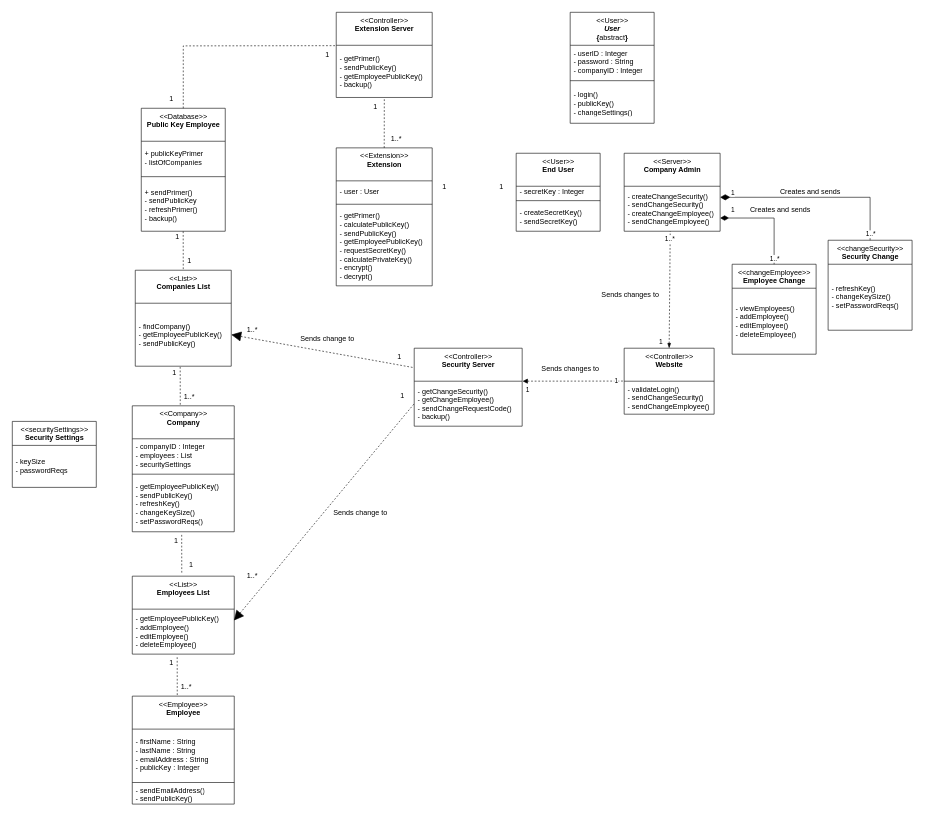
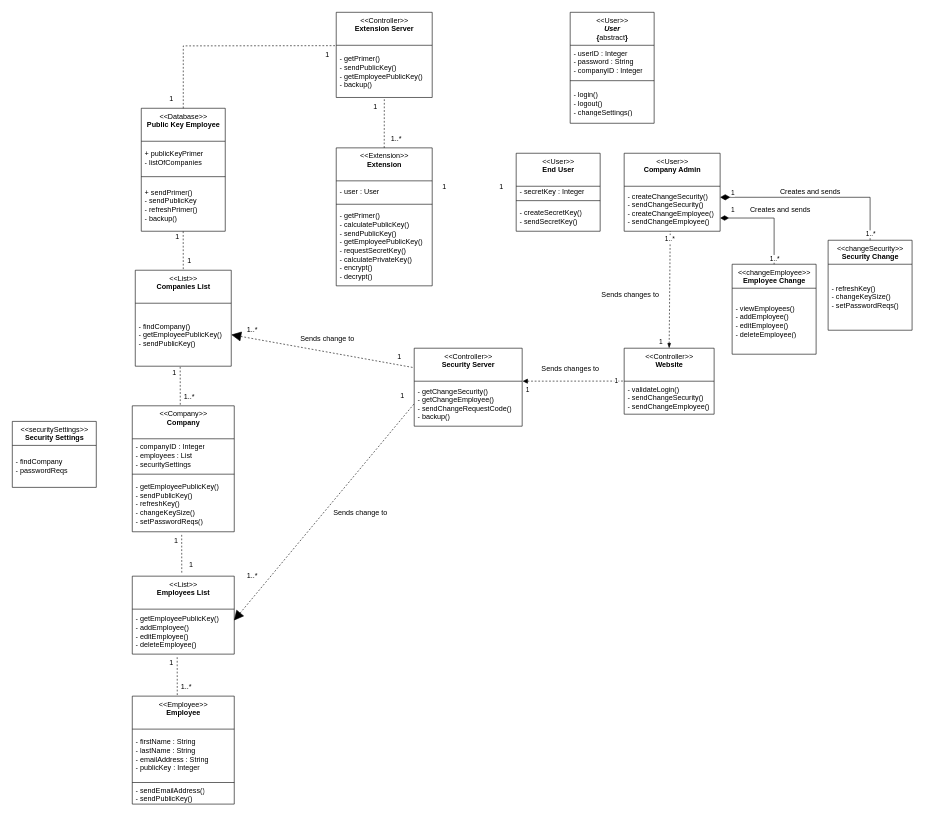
- <mxCell id="9" value="- login()&lt;br&gt;- publicKey()&lt;br&gt;- changeSettings()" style="text;html=1;strokeColor=none;fillColor=none;align=left;verticalAlign=middle;spacingLeft=4;spacingRight=4;overflow=hidden;rotatable=0;points=[[0,0.5],[1,0.5]];portConstraint=eastwest;" vertex="1" parent="6"><mxGeometry y="118" width="140" height="67" as="geometry" /></mxCell>
+ <mxCell id="9" value="- login()&lt;br&gt;- logout()&lt;br&gt;- changeSettings()" style="text;html=1;strokeColor=none;fillColor=none;align=left;verticalAlign=middle;spacingLeft=4;spacingRight=4;overflow=hidden;rotatable=0;points=[[0,0.5],[1,0.5]];portConstraint=eastwest;" vertex="1" parent="6"><mxGeometry y="118" width="140" height="67" as="geometry" /></mxCell>
- <mxCell id="14" value="&amp;lt;&amp;lt;Server&amp;gt;&amp;gt;&lt;br&gt;&lt;b&gt;Company Admin&lt;/b&gt;" style="swimlane;fontStyle=0;align=center;verticalAlign=top;childLayout=stackLayout;horizontal=1;startSize=55;horizontalStack=0;resizeParent=1;resizeParentMax=0;resizeLast=0;collapsible=0;marginBottom=0;html=1;" vertex="1" parent="1"><mxGeometry x="1040" y="255" width="160" height="130" as="geometry" /></mxCell>
+ <mxCell id="14" value="&amp;lt;&amp;lt;User&amp;gt;&amp;gt;&lt;br&gt;&lt;b&gt;Company Admin&lt;/b&gt;" style="swimlane;fontStyle=0;align=center;verticalAlign=top;childLayout=stackLayout;horizontal=1;startSize=55;horizontalStack=0;resizeParent=1;resizeParentMax=0;resizeLast=0;collapsible=0;marginBottom=0;html=1;" vertex="1" parent="1"><mxGeometry x="1040" y="255" width="160" height="130" as="geometry" /></mxCell>
- <mxCell id="87" value="- keySize&lt;br&gt;- passwordReqs" style="text;html=1;strokeColor=none;fillColor=none;align=left;verticalAlign=middle;spacingLeft=4;spacingRight=4;overflow=hidden;rotatable=0;points=[[0,0.5],[1,0.5]];portConstraint=eastwest;" vertex="1" parent="86"><mxGeometry y="40" width="140" height="70" as="geometry" /></mxCell>
+ <mxCell id="87" value="- findCompany&lt;br&gt;- passwordReqs" style="text;html=1;strokeColor=none;fillColor=none;align=left;verticalAlign=middle;spacingLeft=4;spacingRight=4;overflow=hidden;rotatable=0;points=[[0,0.5],[1,0.5]];portConstraint=eastwest;" vertex="1" parent="86"><mxGeometry y="40" width="140" height="70" as="geometry" /></mxCell>
